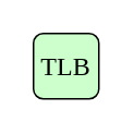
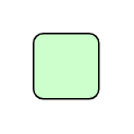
- <mxCell id="3" value="&lt;font face=&quot;Tahoma&quot; style=&quot;font-size: 16px;&quot;&gt;TLB&lt;/font&gt;" style="text;html=1;strokeColor=none;fillColor=none;align=center;verticalAlign=middle;whiteSpace=wrap;rounded=0;fontSize=16;" vertex="1" parent="1"><mxGeometry x="20" y="25" width="40" height="30" as="geometry" /></mxCell>
